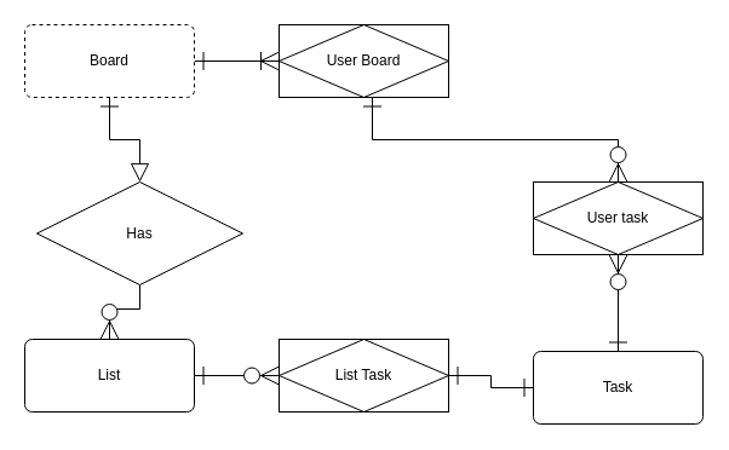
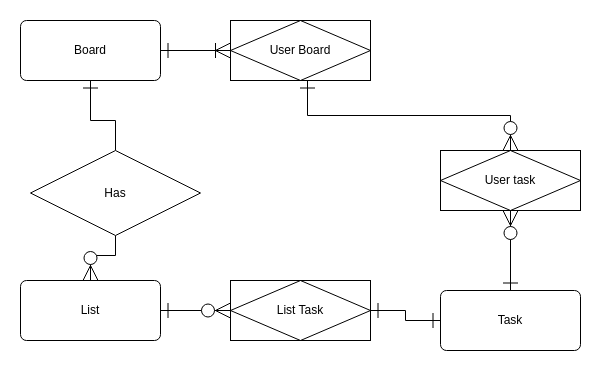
- <mxCell id="4" value="Board" style="rounded=1;arcSize=10;whiteSpace=wrap;html=1;align=center;dashed=1;" parent="1" vertex="1"><mxGeometry x="20" y="20" width="140" height="60" as="geometry" /></mxCell>
+ <mxCell id="4" value="Board" style="rounded=1;arcSize=10;whiteSpace=wrap;html=1;align=center;" parent="1" vertex="1"><mxGeometry x="20" y="20" width="140" height="60" as="geometry" /></mxCell>
- <mxCell id="3" style="edgeStyle=orthogonalEdgeStyle;rounded=0;orthogonalLoop=1;jettySize=auto;html=1;startArrow=ERone;startFill=0;startSize=13;sourcePerimeterSpacing=0;endArrow=block;endFill=0;endSize=13;" parent="1" source="4" target="11" edge="1"><mxGeometry relative="1" as="geometry" /></mxCell>
+ <mxCell id="3" style="edgeStyle=orthogonalEdgeStyle;rounded=0;orthogonalLoop=1;jettySize=auto;html=1;startArrow=ERone;startFill=0;startSize=13;sourcePerimeterSpacing=0;endArrow=none;endFill=0;endSize=13;" parent="1" source="4" target="11" edge="1"><mxGeometry relative="1" as="geometry" /></mxCell>
